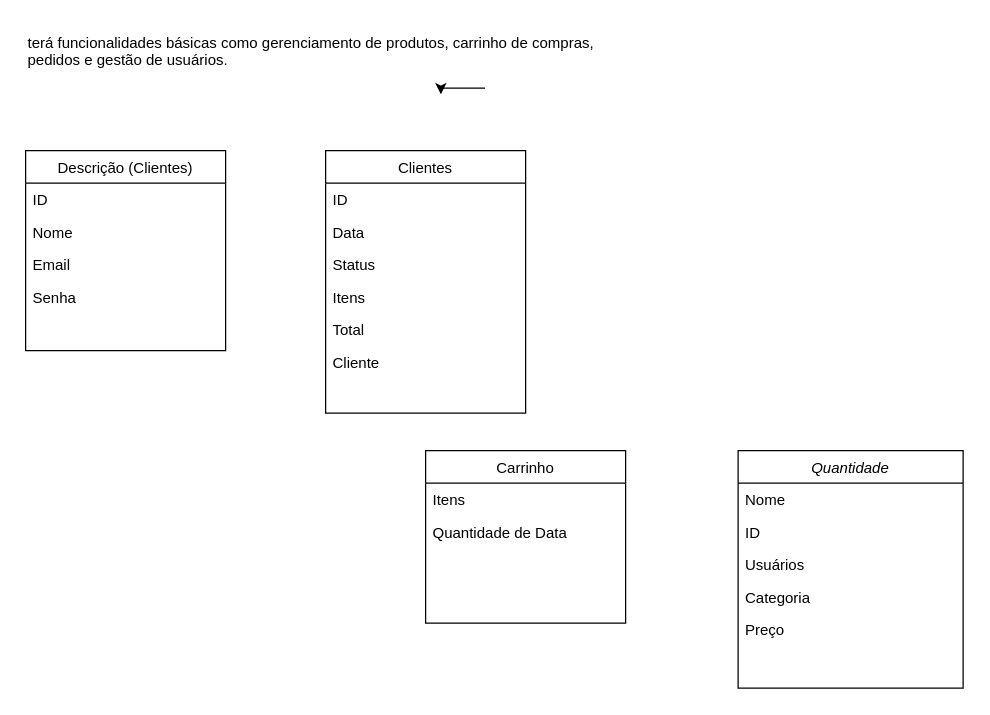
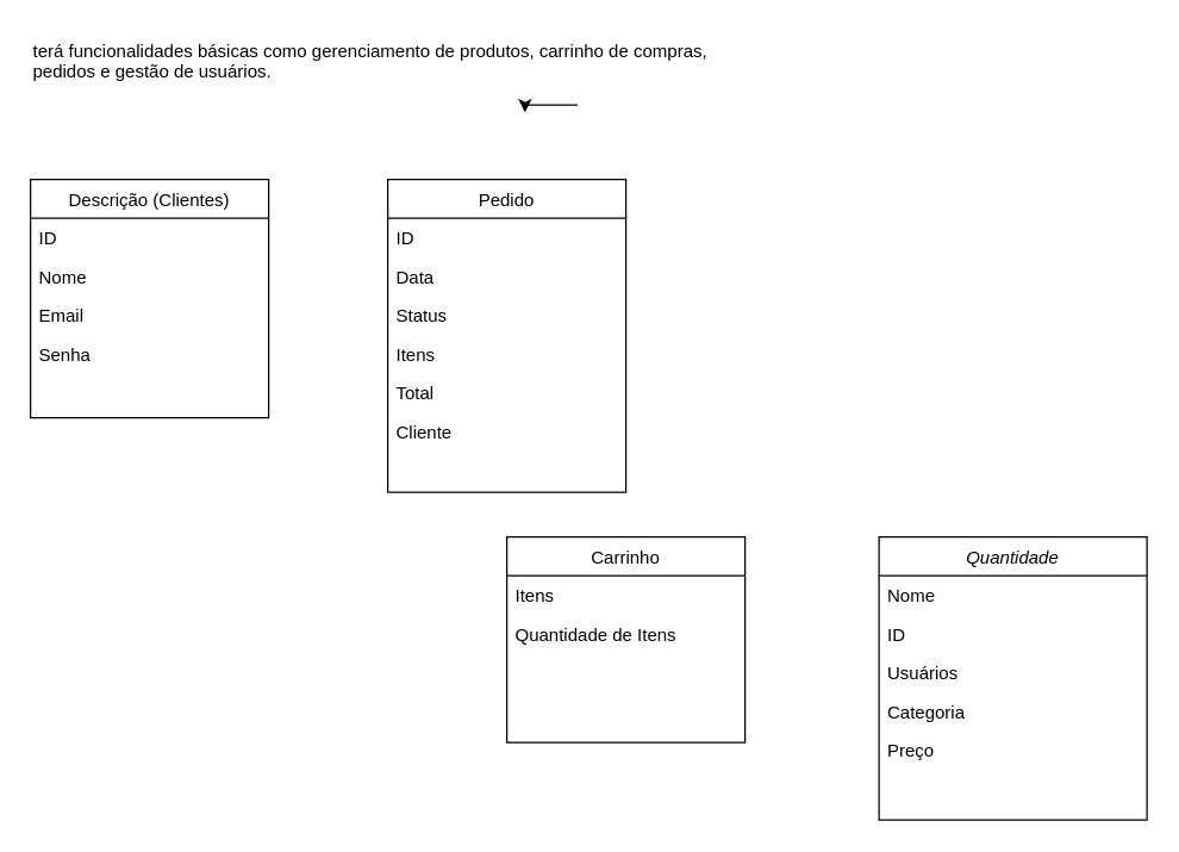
- <mxCell id="8" value="Clientes" style="swimlane;fontStyle=0;align=center;verticalAlign=top;childLayout=stackLayout;horizontal=1;startSize=26;horizontalStack=0;resizeParent=1;resizeLast=0;collapsible=1;marginBottom=0;rounded=0;shadow=0;strokeWidth=1;" parent="1" vertex="1"><mxGeometry x="260" y="120" width="160" height="210" as="geometry"><mxRectangle x="130" y="380" width="160" height="26" as="alternateBounds" /></mxGeometry></mxCell>
+ <mxCell id="8" value="Pedido" style="swimlane;fontStyle=0;align=center;verticalAlign=top;childLayout=stackLayout;horizontal=1;startSize=26;horizontalStack=0;resizeParent=1;resizeLast=0;collapsible=1;marginBottom=0;rounded=0;shadow=0;strokeWidth=1;" parent="1" vertex="1"><mxGeometry x="260" y="120" width="160" height="210" as="geometry"><mxRectangle x="130" y="380" width="160" height="26" as="alternateBounds" /></mxGeometry></mxCell>
- <mxCell id="23" value="Quantidade de Data " style="text;align=left;verticalAlign=top;spacingLeft=4;spacingRight=4;overflow=hidden;rotatable=0;points=[[0,0.5],[1,0.5]];portConstraint=eastwest;" vertex="1" parent="21"><mxGeometry y="52" width="160" height="26" as="geometry" /></mxCell>
+ <mxCell id="23" value="Quantidade de Itens " style="text;align=left;verticalAlign=top;spacingLeft=4;spacingRight=4;overflow=hidden;rotatable=0;points=[[0,0.5],[1,0.5]];portConstraint=eastwest;" vertex="1" parent="21"><mxGeometry y="52" width="160" height="26" as="geometry" /></mxCell>
